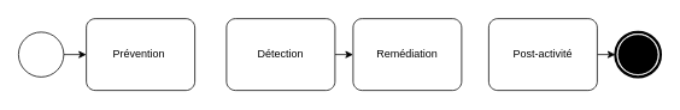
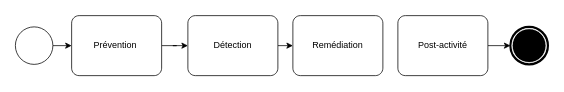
+ <mxCell id="10" style="edgeStyle=orthogonalEdgeStyle;rounded=0;orthogonalLoop=1;jettySize=auto;html=1;exitX=1;exitY=0.5;exitDx=0;exitDy=0;exitPerimeter=0;" edge="1" parent="1" source="11" target="9"><mxGeometry relative="1" as="geometry" /></mxCell>
- <mxCell id="6" value="&lt;div&gt;Post-activité&lt;/div&gt;" style="points=[[0.25,0,0],[0.5,0,0],[0.75,0,0],[1,0.25,0],[1,0.5,0],[1,0.75,0],[0.75,1,0],[0.5,1,0],[0.25,1,0],[0,0.75,0],[0,0.5,0],[0,0.25,0]];shape=mxgraph.bpmn.task;whiteSpace=wrap;rectStyle=rounded;size=10;html=1;container=1;expand=0;collapsible=0;taskMarker=abstract;" vertex="1" parent="1"><mxGeometry x="540" y="20" width="120" height="80" as="geometry" /></mxCell>
+ <mxCell id="6" value="&lt;div&gt;Post-activité&lt;/div&gt;" style="points=[[0.25,0,0],[0.5,0,0],[0.75,0,0],[1,0.25,0],[1,0.5,0],[1,0.75,0],[0.75,1,0],[0.5,1,0],[0.25,1,0],[0,0.75,0],[0,0.5,0],[0,0.25,0]];shape=mxgraph.bpmn.task;whiteSpace=wrap;rectStyle=rounded;size=10;html=1;container=1;expand=0;collapsible=0;taskMarker=abstract;" vertex="1" parent="1"><mxGeometry x="530" y="20" width="120" height="80" as="geometry" /></mxCell>
